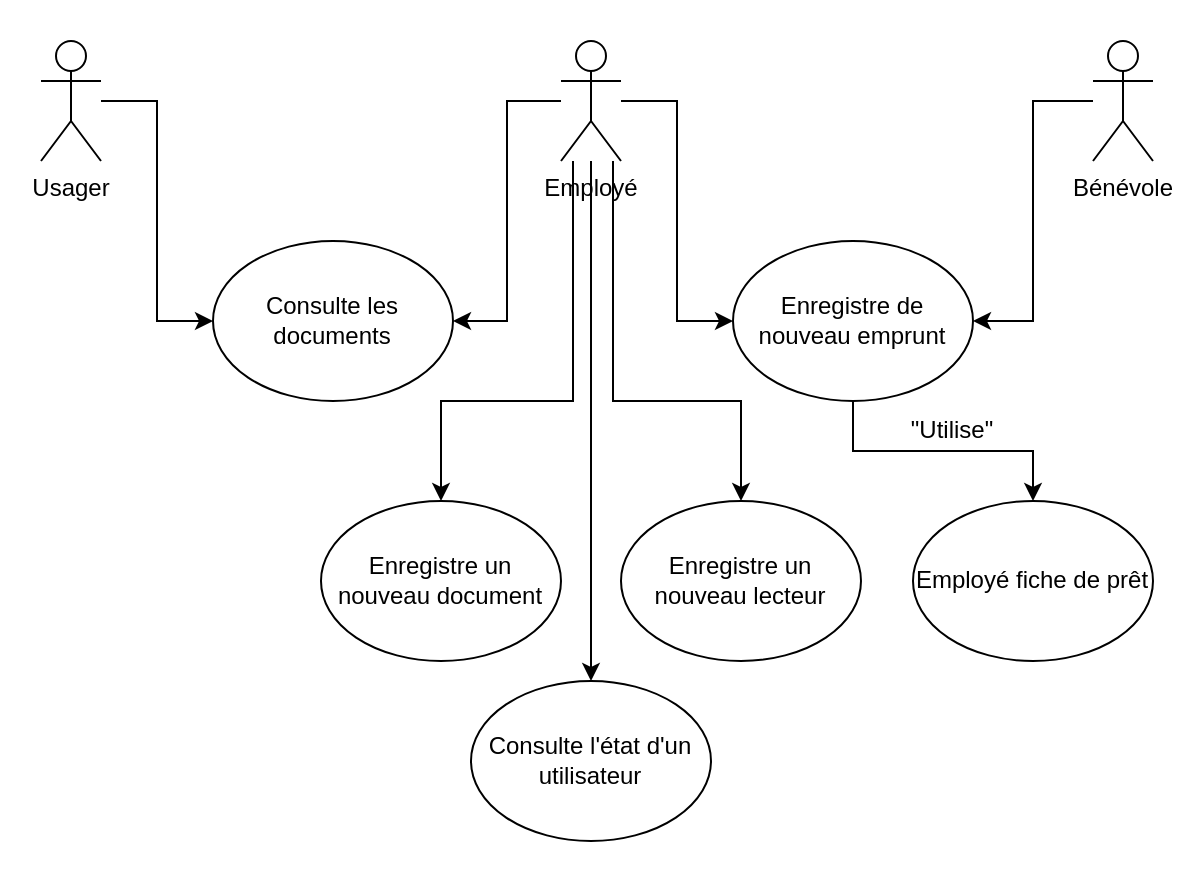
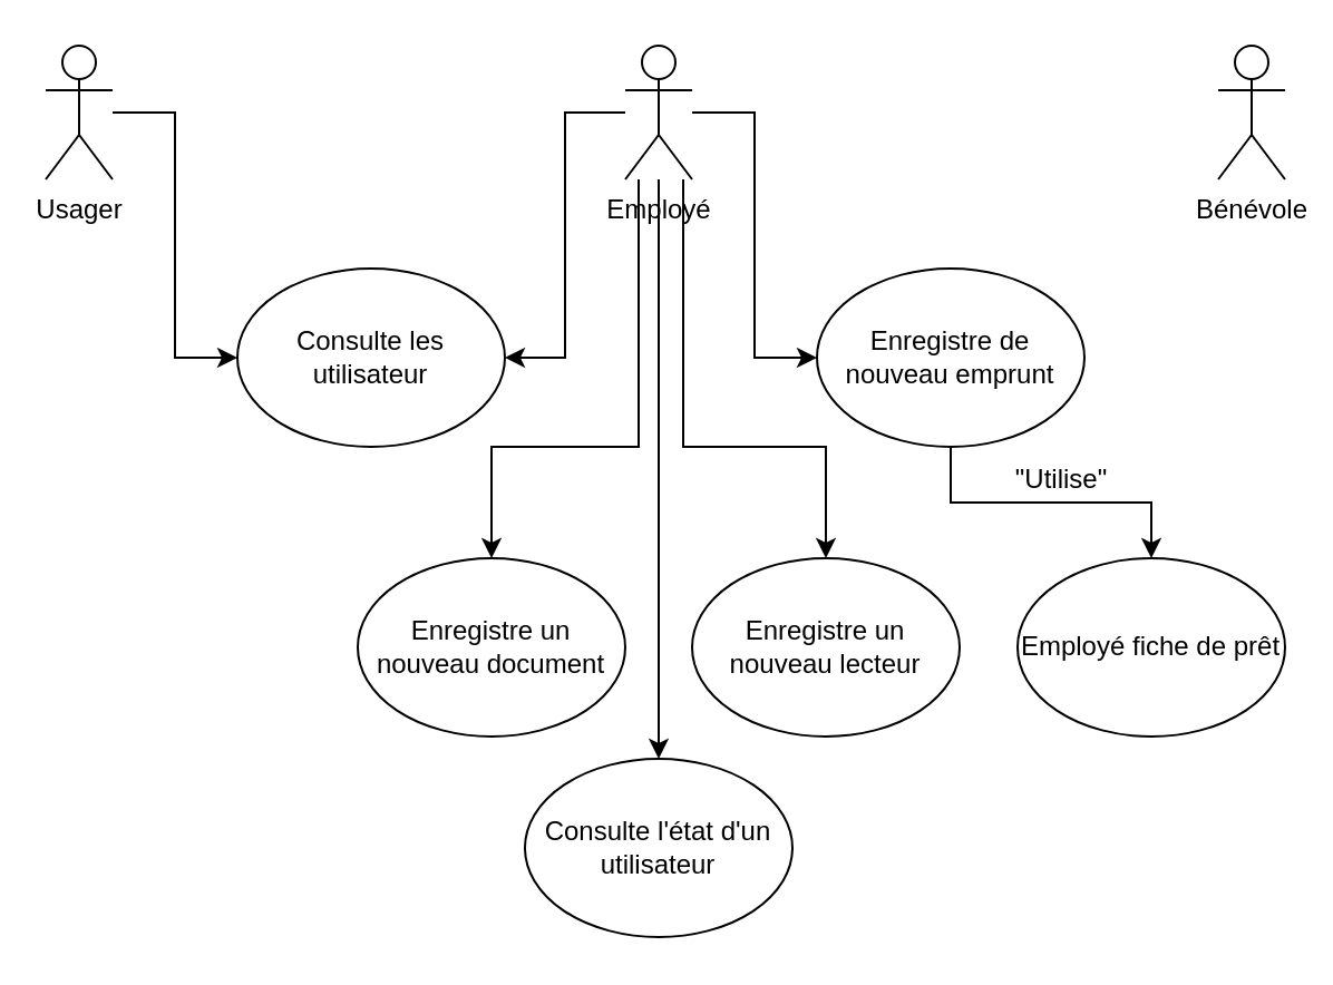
- <mxCell id="10" style="edgeStyle=orthogonalEdgeStyle;rounded=0;orthogonalLoop=1;jettySize=auto;html=1;entryX=1;entryY=0.5;entryDx=0;entryDy=0;" edge="1" parent="1" source="11" target="14"><mxGeometry relative="1" as="geometry" /></mxCell>
- <mxCell id="12" value="Consulte les documents" style="ellipse;whiteSpace=wrap;html=1;" vertex="1" parent="1"><mxGeometry x="106" y="120" width="120" height="80" as="geometry" /></mxCell>
+ <mxCell id="12" value="Consulte les utilisateur" style="ellipse;whiteSpace=wrap;html=1;" vertex="1" parent="1"><mxGeometry x="106" y="120" width="120" height="80" as="geometry" /></mxCell>
